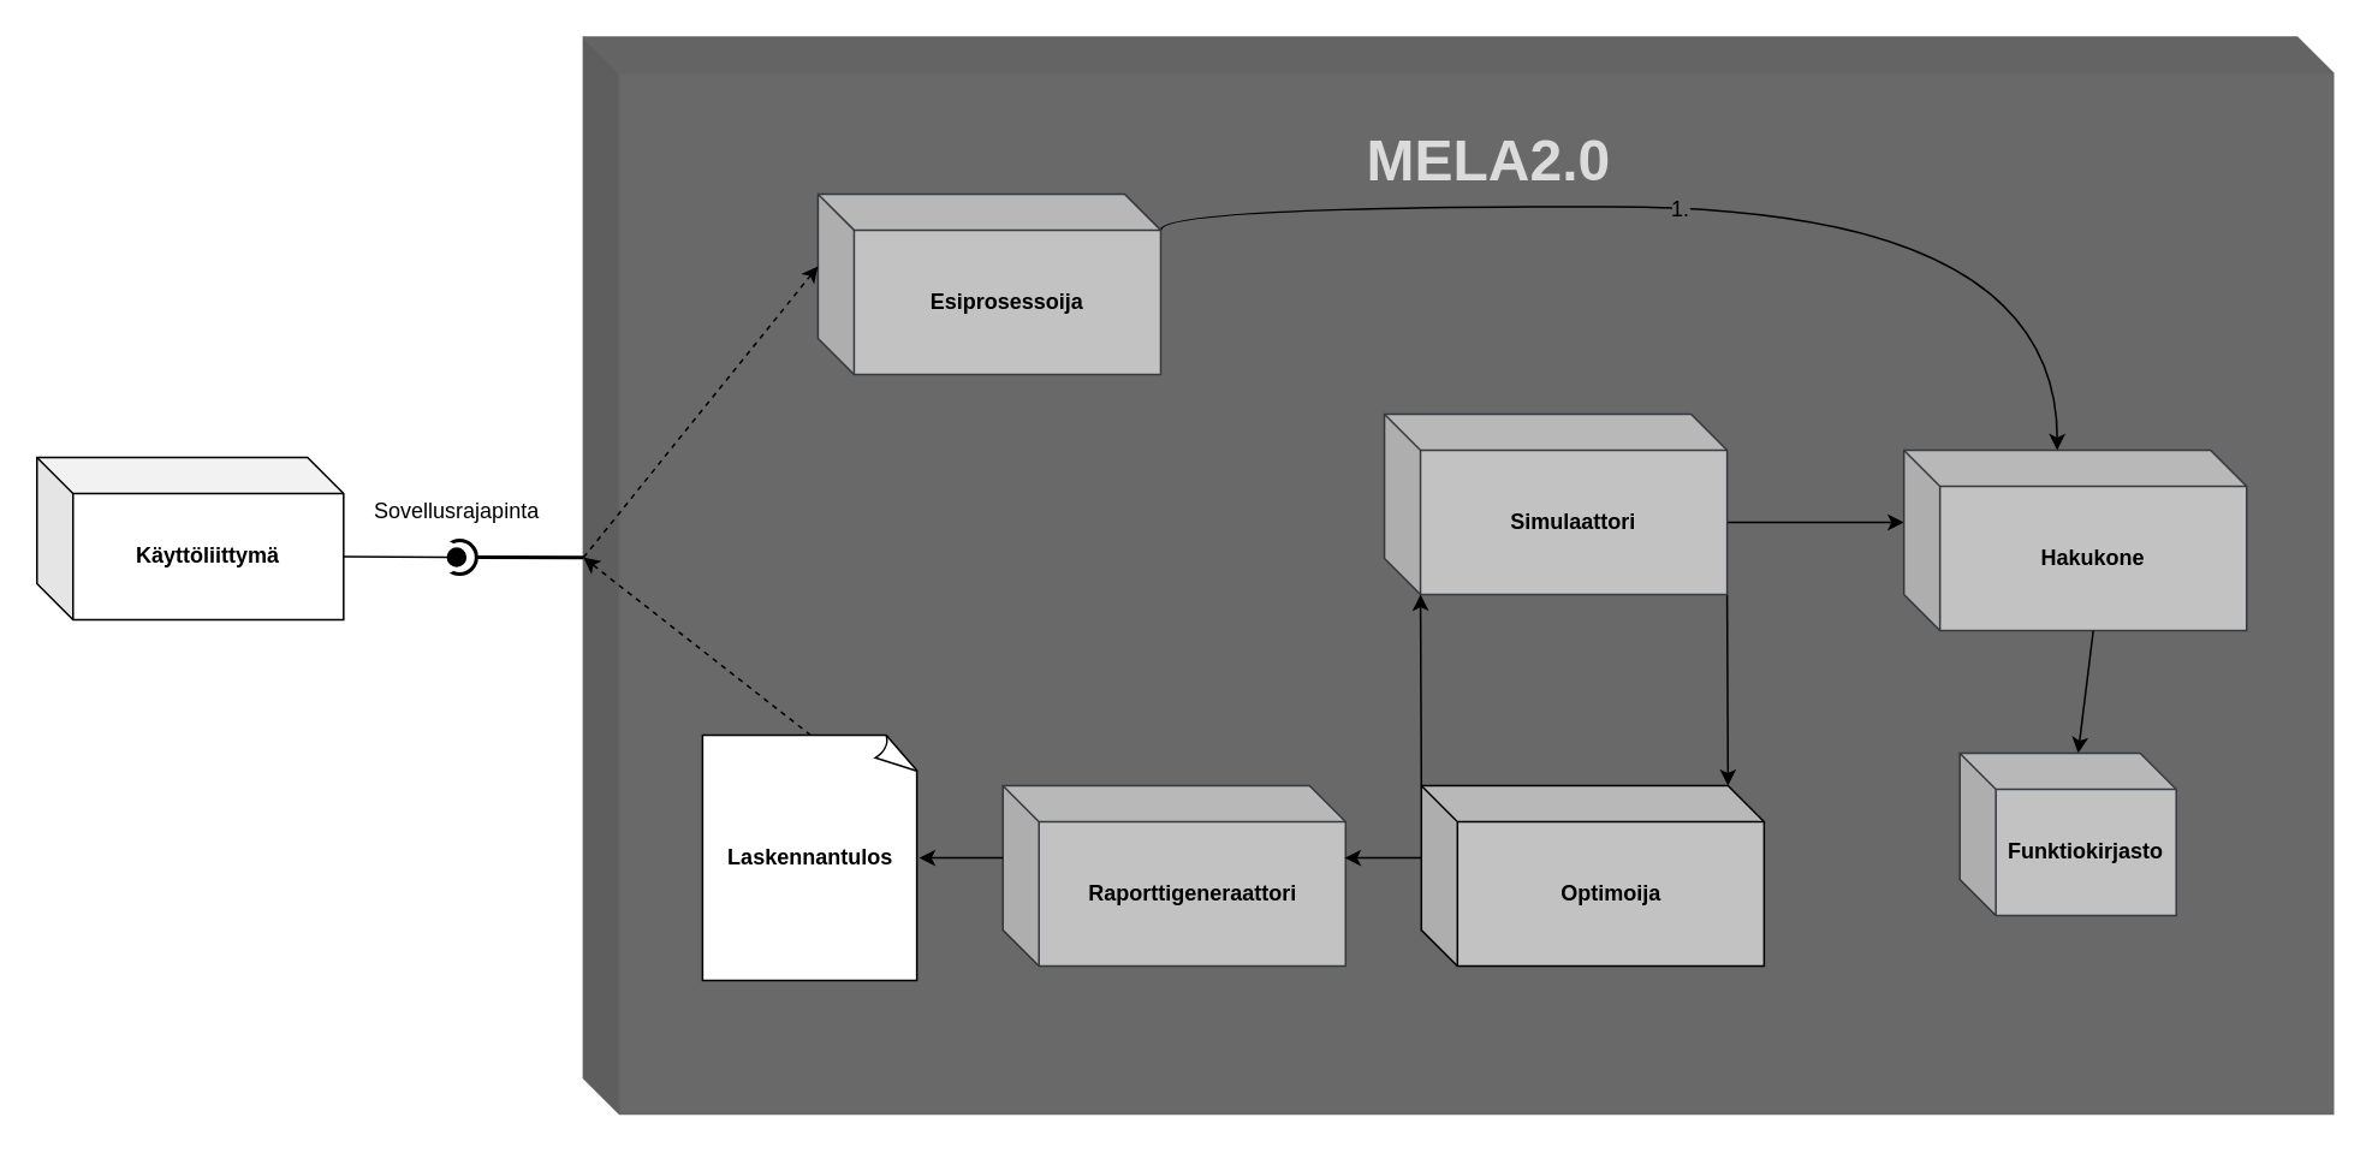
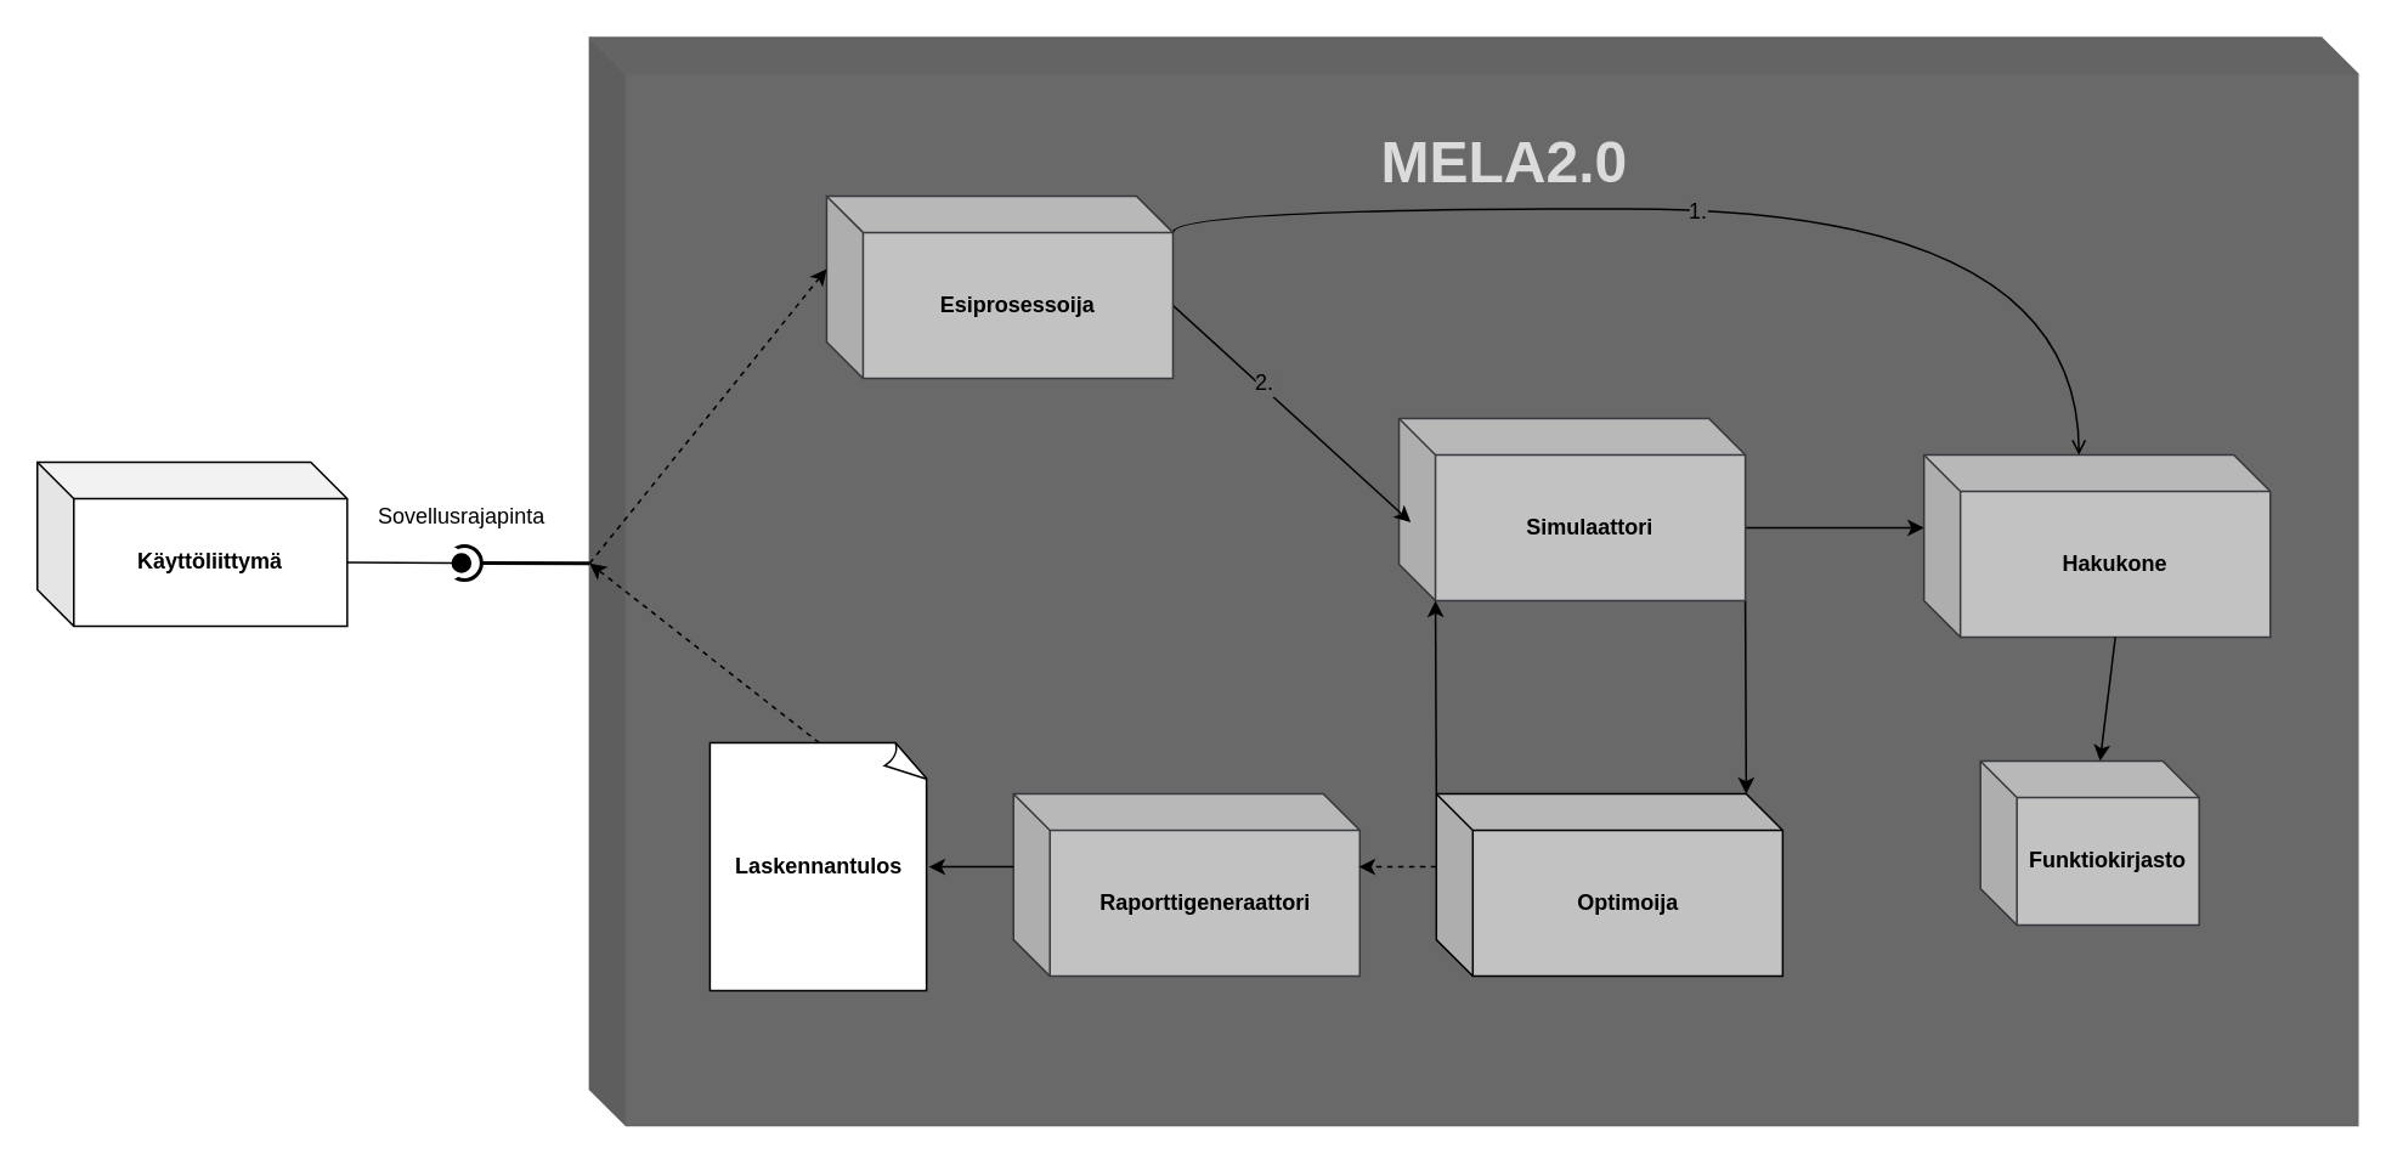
+ <mxCell id="15" style="edgeStyle=none;rounded=0;orthogonalLoop=1;jettySize=auto;html=1;exitX=0;exitY=0;exitDx=190;exitDy=60;exitPerimeter=0;entryX=0.034;entryY=0.57;entryDx=0;entryDy=0;entryPerimeter=0;strokeColor=#000000;" parent="1" source="19" target="7" edge="1"><mxGeometry relative="1" as="geometry" /></mxCell>
+ <mxCell id="16" value="2." style="text;html=1;resizable=0;points=[];align=center;verticalAlign=middle;labelBackgroundColor=#696969;" vertex="1" connectable="0" parent="15"><mxGeometry x="-0.269" y="2" relative="1" as="geometry"><mxPoint as="offset" /></mxGeometry></mxCell>
- <mxCell id="17" style="edgeStyle=orthogonalEdgeStyle;rounded=0;orthogonalLoop=1;jettySize=auto;html=1;exitX=0;exitY=0;exitDx=190;exitDy=20;exitPerimeter=0;entryX=0;entryY=0;entryDx=85;entryDy=0;entryPerimeter=0;endArrow=classic;endFill=1;endSize=6;strokeWidth=1;curved=1;" edge="1" parent="1" source="19" target="8"><mxGeometry relative="1" as="geometry"><Array as="points"><mxPoint x="643" y="114" /><mxPoint x="1140" y="114" /></Array></mxGeometry></mxCell>
+ <mxCell id="17" style="edgeStyle=orthogonalEdgeStyle;rounded=0;orthogonalLoop=1;jettySize=auto;html=1;exitX=0;exitY=0;exitDx=190;exitDy=20;exitPerimeter=0;entryX=0;entryY=0;entryDx=85;entryDy=0;entryPerimeter=0;endArrow=open;endFill=1;endSize=6;strokeWidth=1;curved=1;" edge="1" parent="1" source="19" target="8"><mxGeometry relative="1" as="geometry"><Array as="points"><mxPoint x="643" y="114" /><mxPoint x="1140" y="114" /></Array></mxGeometry></mxCell>
- <mxCell id="10" style="rounded=0;orthogonalLoop=1;jettySize=auto;html=1;exitX=0;exitY=0;exitDx=0;exitDy=40;exitPerimeter=0;entryX=0.997;entryY=0.4;entryDx=0;entryDy=0;entryPerimeter=0;" parent="1" source="11" target="4" edge="1"><mxGeometry relative="1" as="geometry" /></mxCell>
+ <mxCell id="10" style="rounded=0;orthogonalLoop=1;jettySize=auto;html=1;exitX=0;exitY=0;exitDx=0;exitDy=40;exitPerimeter=0;entryX=0.997;entryY=0.4;entryDx=0;entryDy=0;entryPerimeter=0;dashed=1;" parent="1" source="11" target="4" edge="1"><mxGeometry relative="1" as="geometry" /></mxCell>
